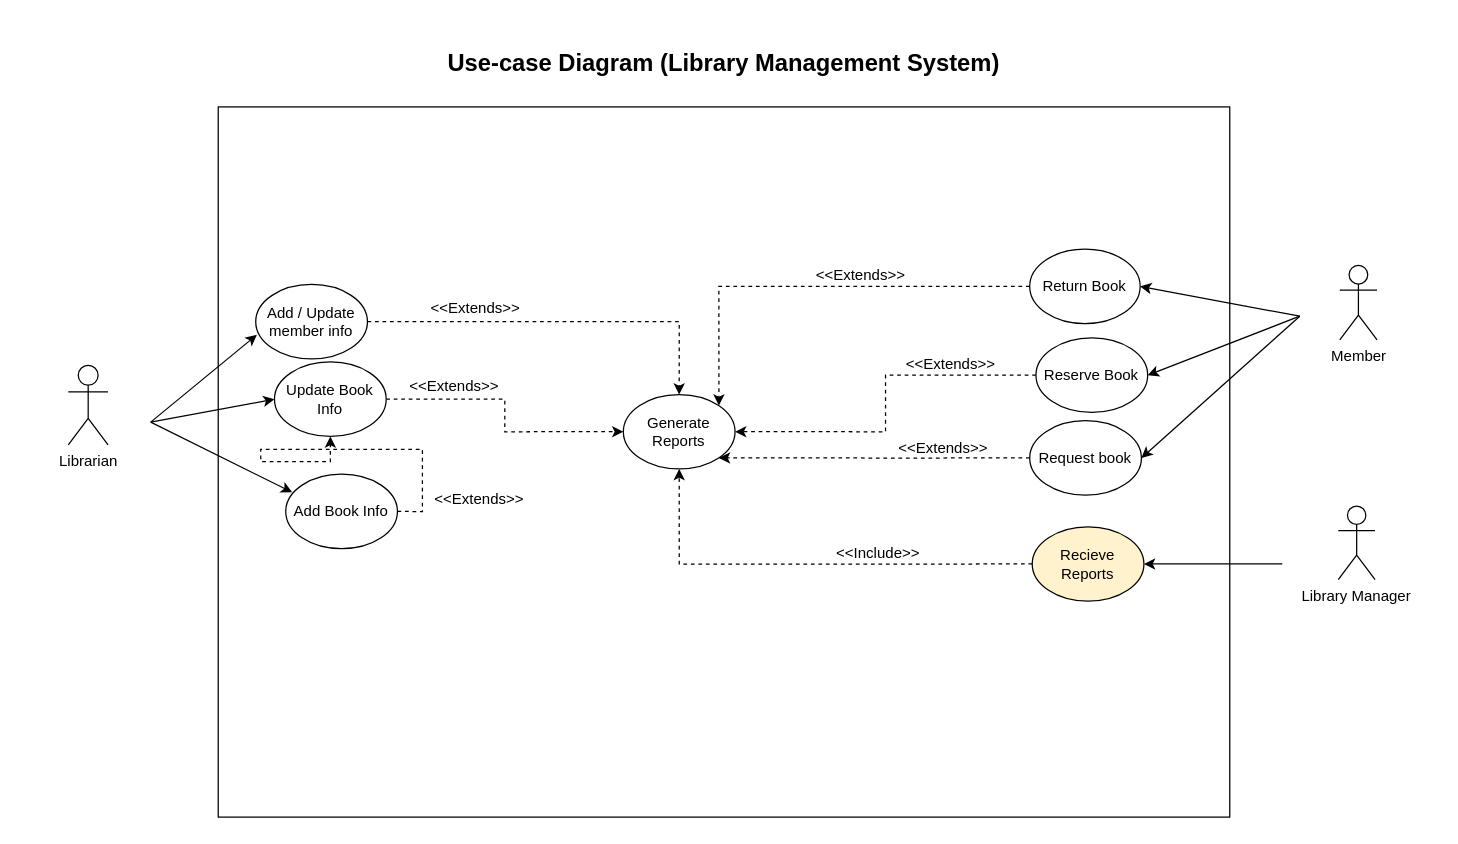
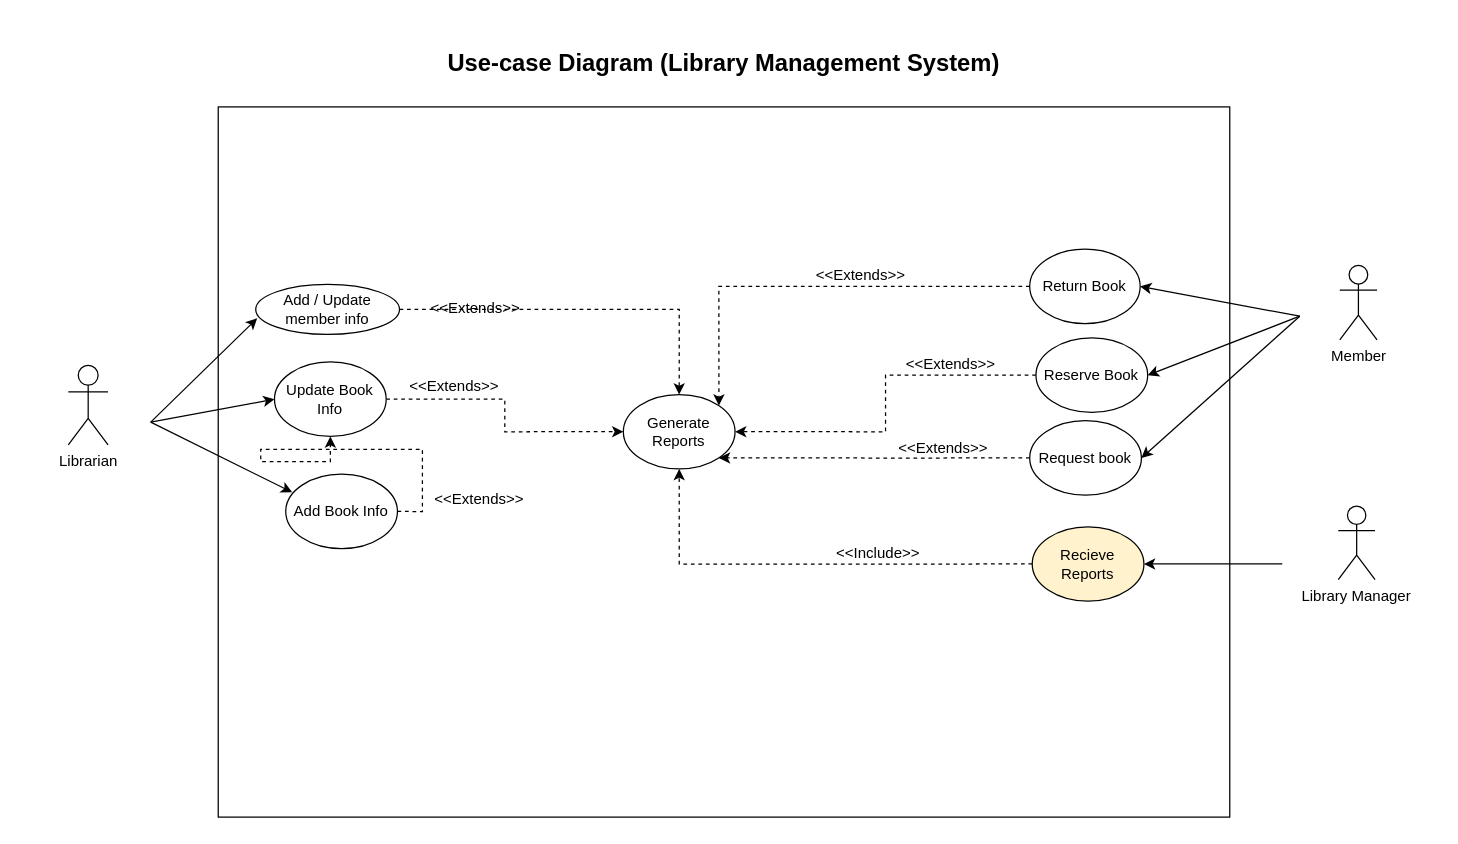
- <mxCell id="40" value="Add / Update member info" style="ellipse;whiteSpace=wrap;html=1;container=0;" parent="1" vertex="1"><mxGeometry x="204" y="227.004" width="89.347" height="59.564" as="geometry" /></mxCell>
+ <mxCell id="40" value="Add / Update member info" style="ellipse;whiteSpace=wrap;html=1;container=0;" parent="1" vertex="1"><mxGeometry x="204" y="227.004" width="115" height="40" as="geometry" /></mxCell>
